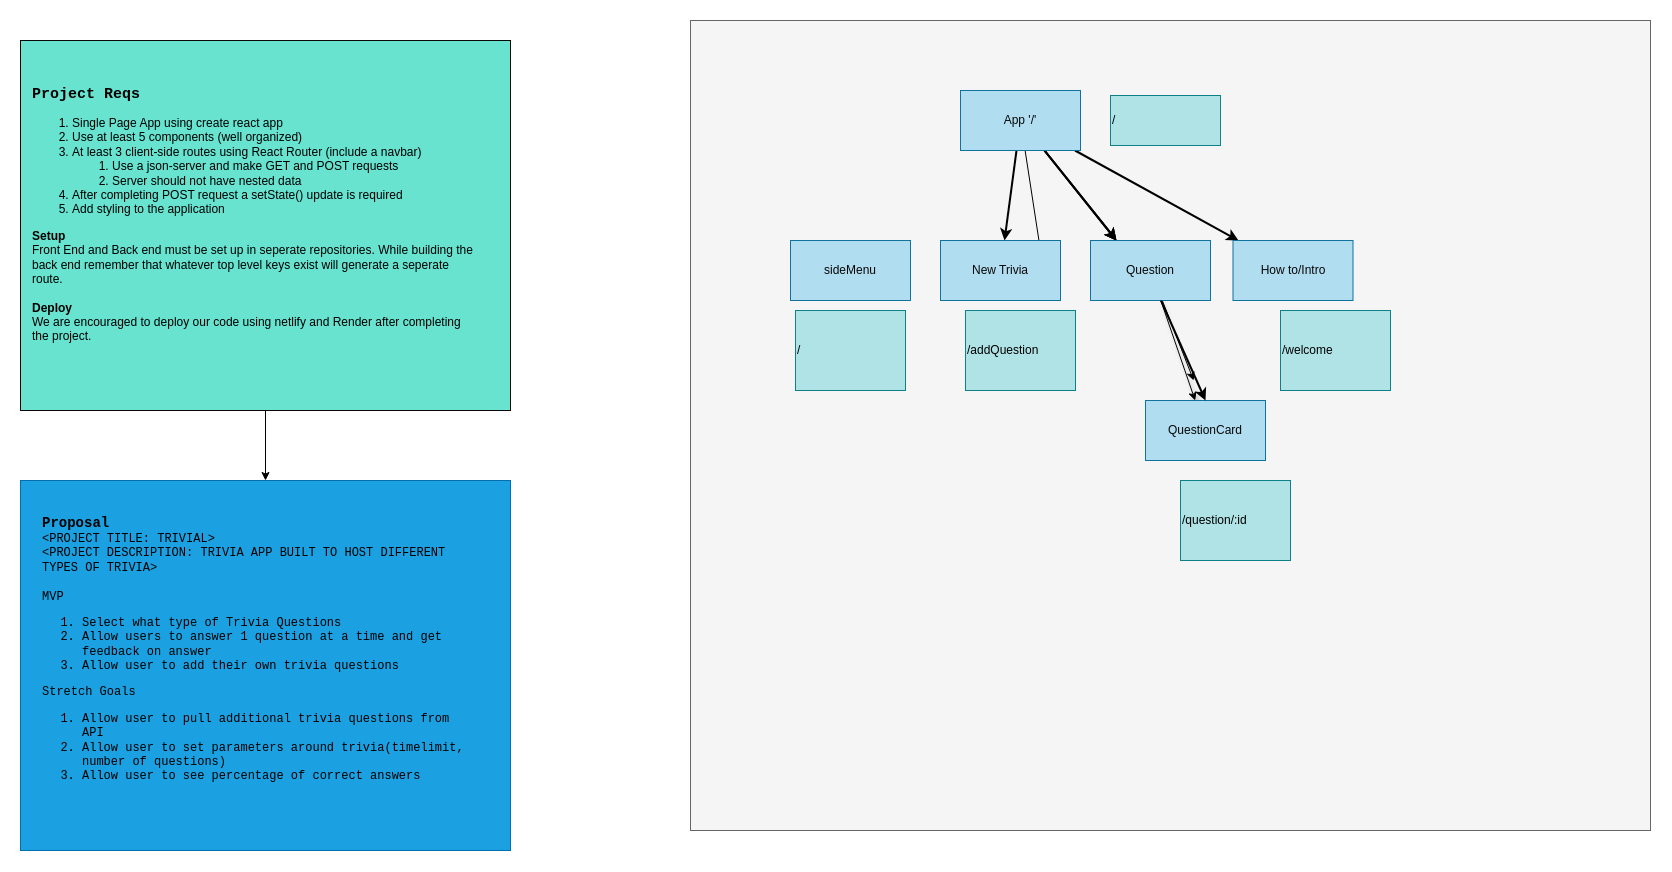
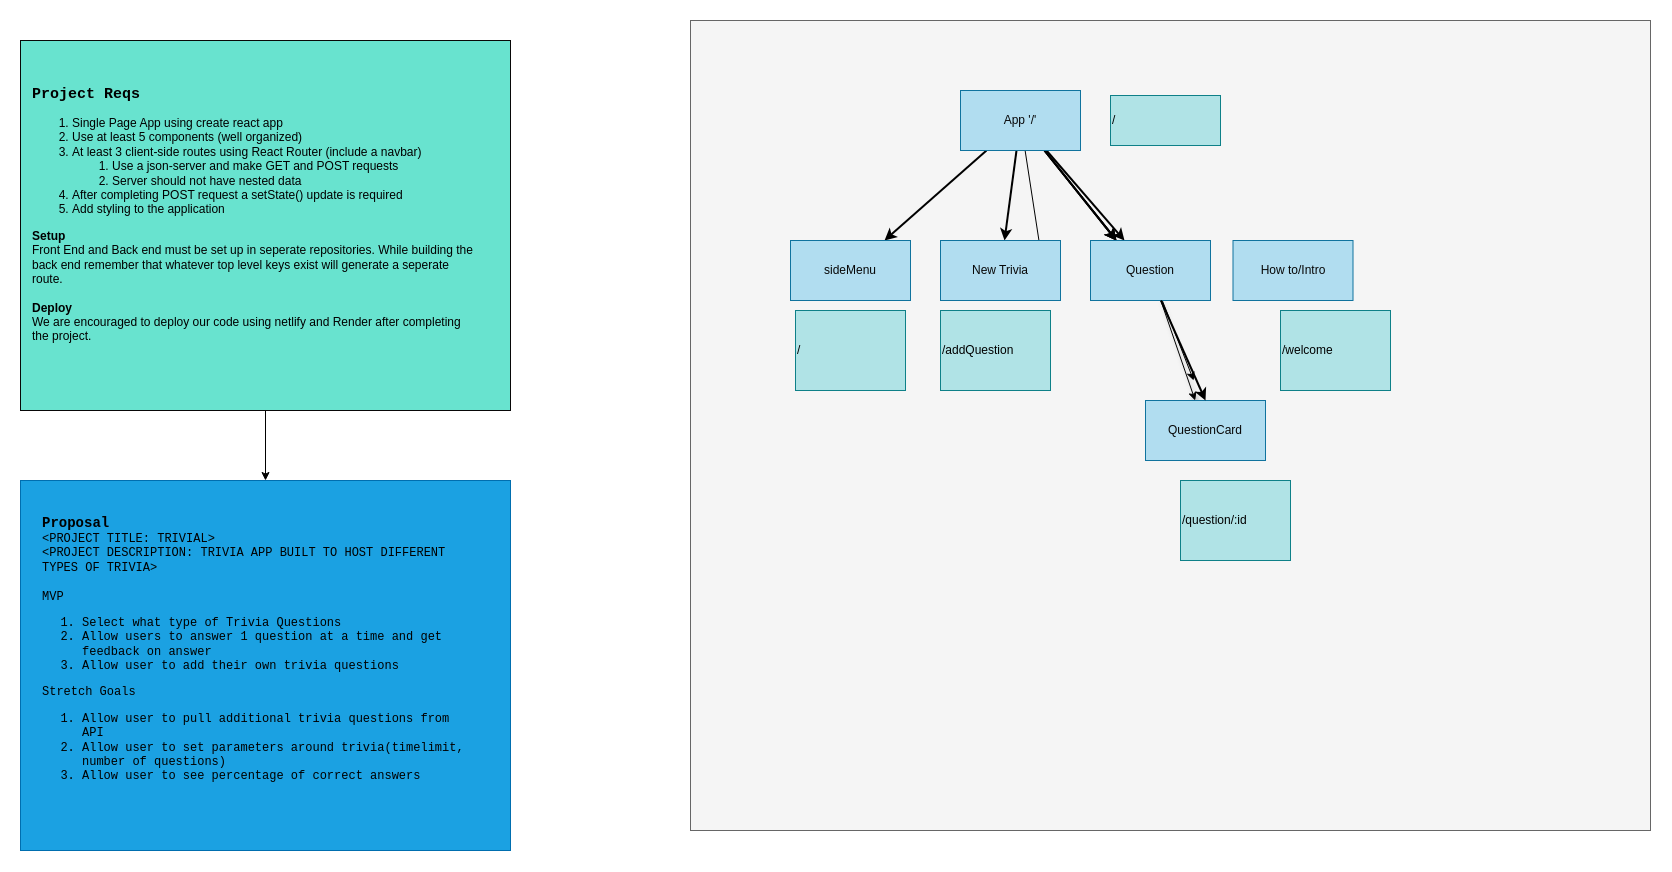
+ <mxCell id="12" value="" style="edgeStyle=none;jumpSize=2;html=1;strokeColor=#000000;strokeWidth=2;fontSize=12;fontColor=#000000;" parent="1" source="15" target="19" edge="1"><mxGeometry relative="1" as="geometry" /></mxCell>
- <mxCell id="13" style="edgeStyle=none;jumpSize=2;html=1;strokeColor=#000000;strokeWidth=2;fontSize=12;fontColor=#000000;" parent="1" source="15" target="20" edge="1"><mxGeometry relative="1" as="geometry" /></mxCell>
+ <mxCell id="13" style="edgeStyle=none;jumpSize=2;html=1;strokeColor=#000000;strokeWidth=2;fontSize=12;fontColor=#000000;" parent="1" source="15" target="18" edge="1"><mxGeometry relative="1" as="geometry" /></mxCell>
- <mxCell id="25" value="&lt;font style=&quot;font-size: 12px;&quot; color=&quot;#000000&quot;&gt;/addQuestion&lt;br&gt;&lt;/font&gt;" style="whiteSpace=wrap;html=1;fillColor=#b0e3e6;strokeColor=#0e8088;align=left;" vertex="1" parent="1"><mxGeometry x="965" y="310" width="110" height="80" as="geometry" /></mxCell>
+ <mxCell id="25" value="&lt;font style=&quot;font-size: 12px;&quot; color=&quot;#000000&quot;&gt;/addQuestion&lt;br&gt;&lt;/font&gt;" style="whiteSpace=wrap;html=1;fillColor=#b0e3e6;strokeColor=#0e8088;align=left;" vertex="1" parent="1"><mxGeometry x="940" y="310" width="110" height="80" as="geometry" /></mxCell>
